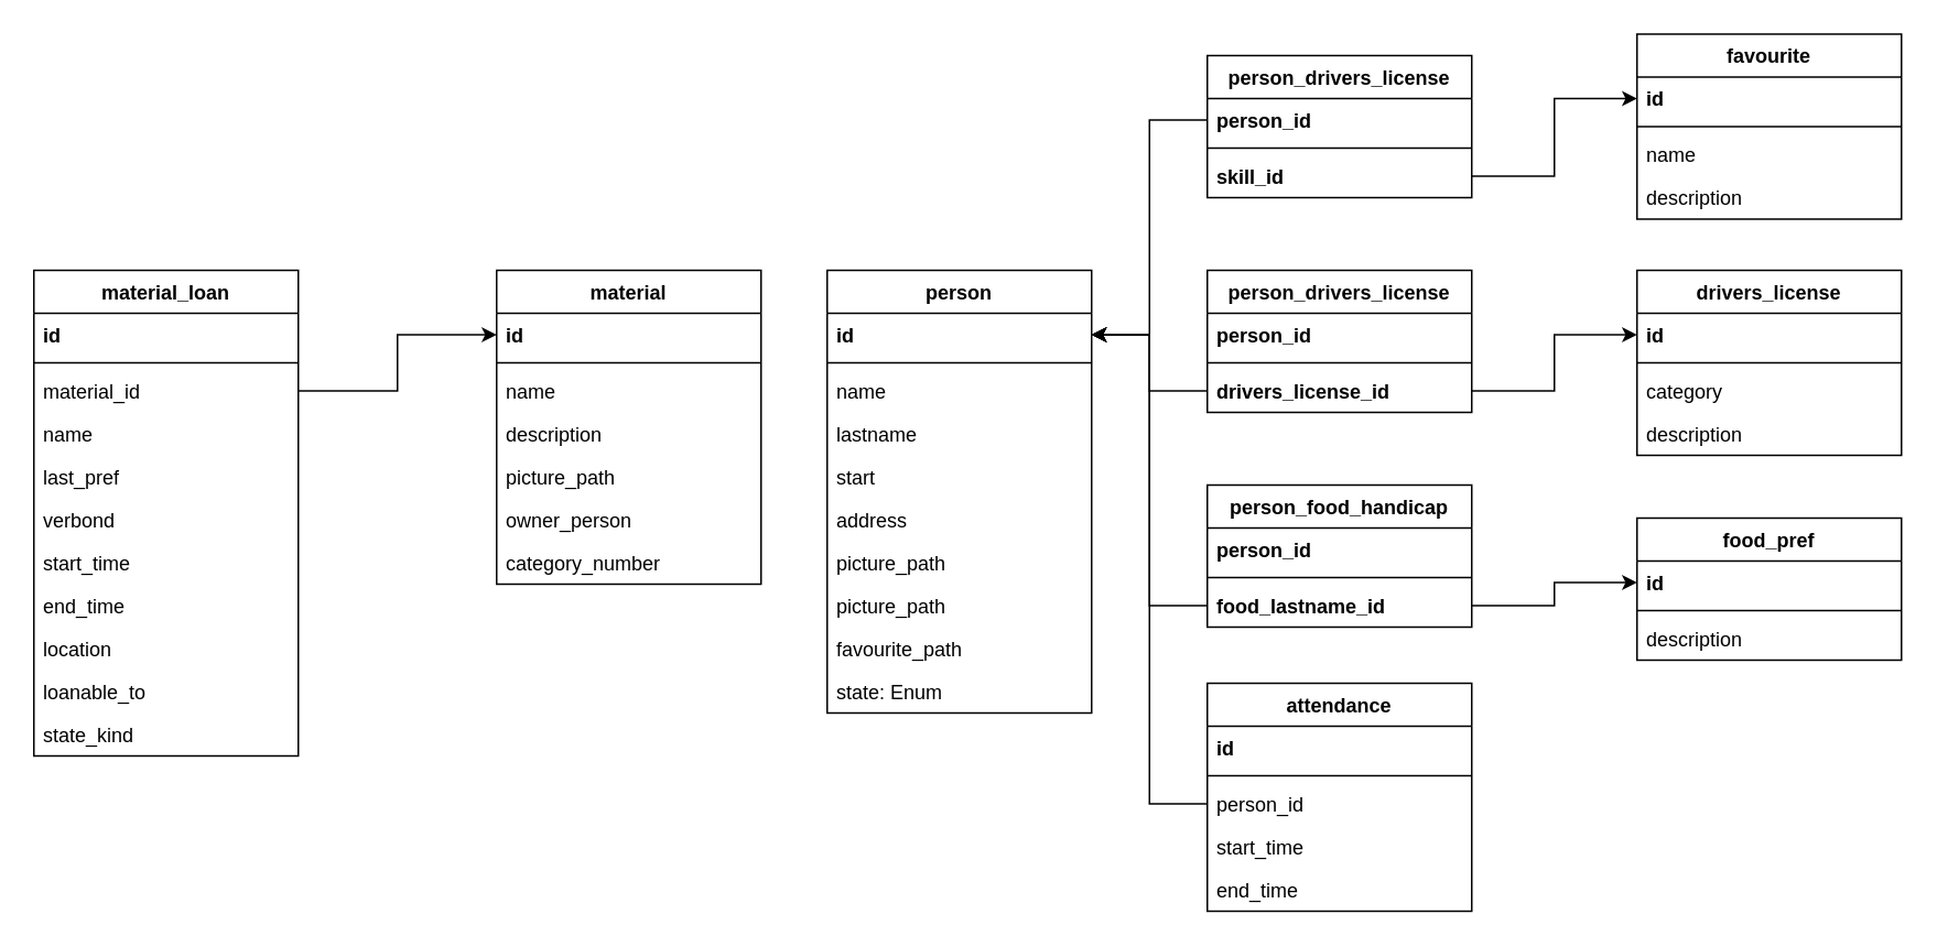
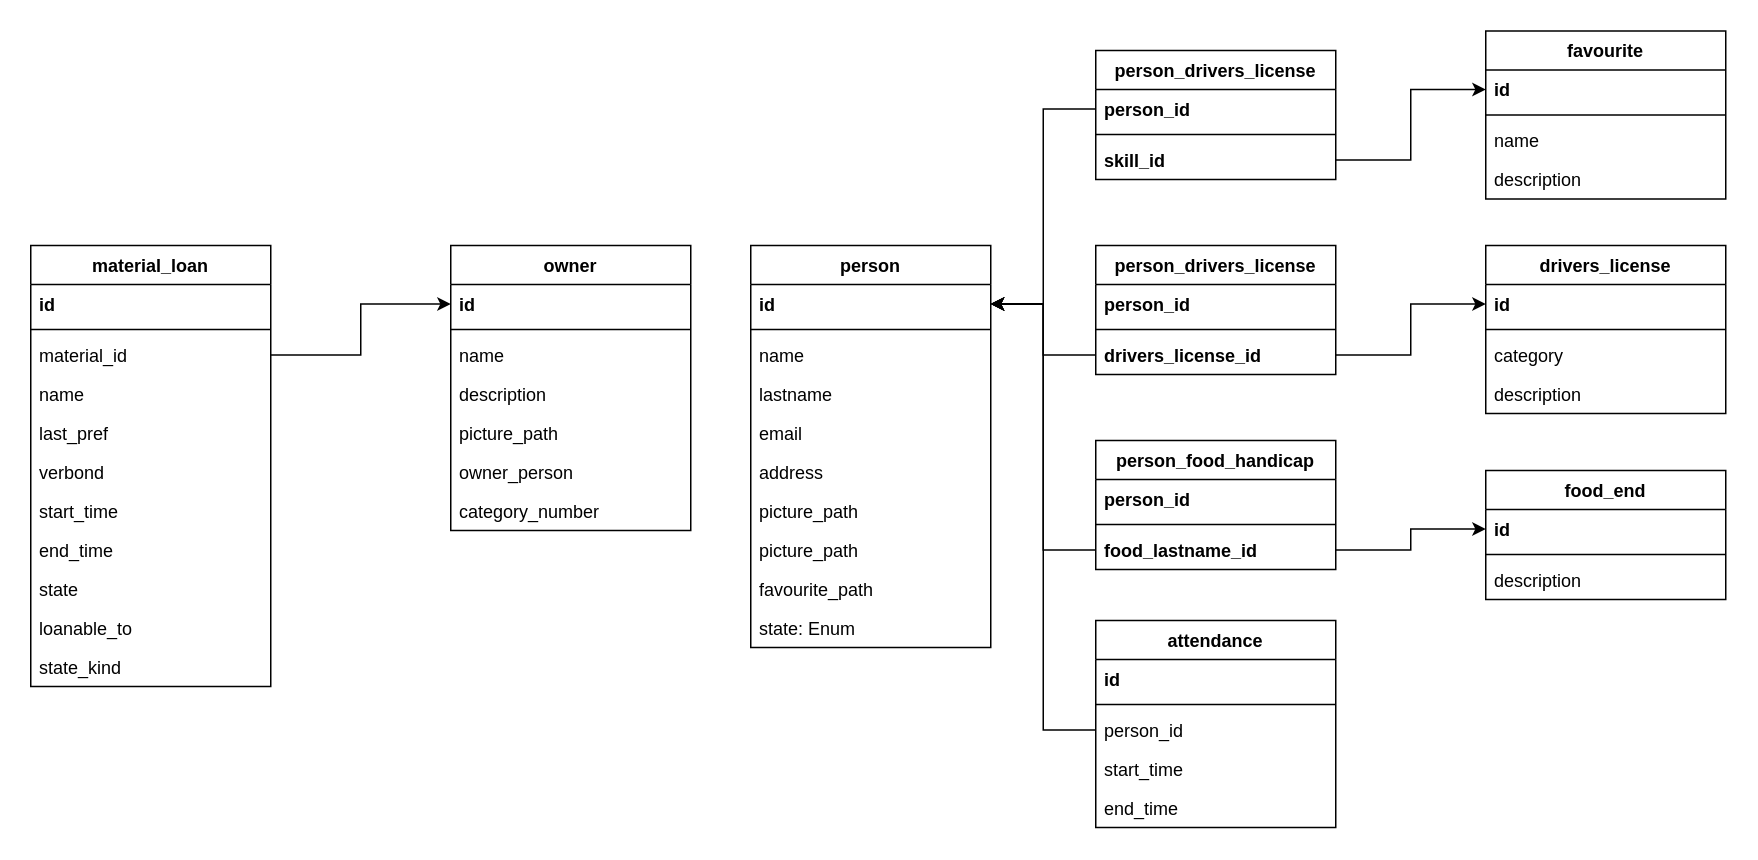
- <mxCell id="52" value="material" style="swimlane;fontStyle=1;align=center;verticalAlign=top;childLayout=stackLayout;horizontal=1;startSize=26;horizontalStack=0;resizeParent=1;resizeParentMax=0;resizeLast=0;collapsible=1;marginBottom=0;" parent="1" vertex="1"><mxGeometry x="300" y="163" width="160" height="190" as="geometry" /></mxCell>
+ <mxCell id="52" value="owner" style="swimlane;fontStyle=1;align=center;verticalAlign=top;childLayout=stackLayout;horizontal=1;startSize=26;horizontalStack=0;resizeParent=1;resizeParentMax=0;resizeLast=0;collapsible=1;marginBottom=0;" parent="1" vertex="1"><mxGeometry x="300" y="163" width="160" height="190" as="geometry" /></mxCell>
- <mxCell id="7" value="start" style="text;strokeColor=none;fillColor=none;align=left;verticalAlign=top;spacingLeft=4;spacingRight=4;overflow=hidden;rotatable=0;points=[[0,0.5],[1,0.5]];portConstraint=eastwest;" parent="2" vertex="1"><mxGeometry y="112" width="160" height="26" as="geometry" /></mxCell>
+ <mxCell id="7" value="email" style="text;strokeColor=none;fillColor=none;align=left;verticalAlign=top;spacingLeft=4;spacingRight=4;overflow=hidden;rotatable=0;points=[[0,0.5],[1,0.5]];portConstraint=eastwest;" parent="2" vertex="1"><mxGeometry y="112" width="160" height="26" as="geometry" /></mxCell>
- <mxCell id="28" value="food_pref" style="swimlane;fontStyle=1;align=center;verticalAlign=top;childLayout=stackLayout;horizontal=1;startSize=26;horizontalStack=0;resizeParent=1;resizeParentMax=0;resizeLast=0;collapsible=1;marginBottom=0;" parent="1" vertex="1"><mxGeometry x="990" y="313" width="160" height="86" as="geometry" /></mxCell>
+ <mxCell id="28" value="food_end" style="swimlane;fontStyle=1;align=center;verticalAlign=top;childLayout=stackLayout;horizontal=1;startSize=26;horizontalStack=0;resizeParent=1;resizeParentMax=0;resizeLast=0;collapsible=1;marginBottom=0;" parent="1" vertex="1"><mxGeometry x="990" y="313" width="160" height="86" as="geometry" /></mxCell>
- <mxCell id="69" value="location" style="text;strokeColor=none;fillColor=none;align=left;verticalAlign=top;spacingLeft=4;spacingRight=4;overflow=hidden;rotatable=0;points=[[0,0.5],[1,0.5]];portConstraint=eastwest;" parent="60" vertex="1"><mxGeometry y="216" width="160" height="26" as="geometry" /></mxCell>
+ <mxCell id="69" value="state" style="text;strokeColor=none;fillColor=none;align=left;verticalAlign=top;spacingLeft=4;spacingRight=4;overflow=hidden;rotatable=0;points=[[0,0.5],[1,0.5]];portConstraint=eastwest;" parent="60" vertex="1"><mxGeometry y="216" width="160" height="26" as="geometry" /></mxCell>
